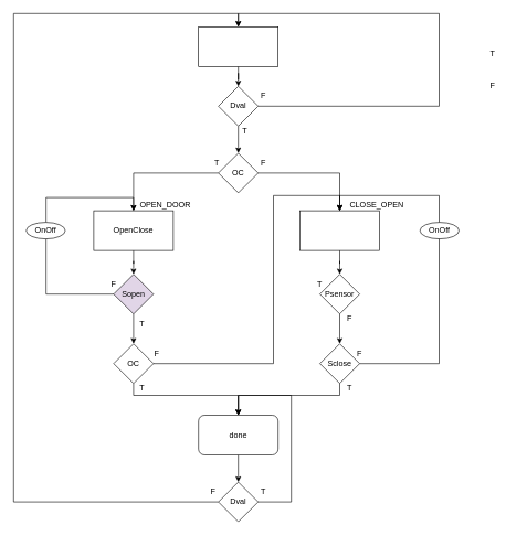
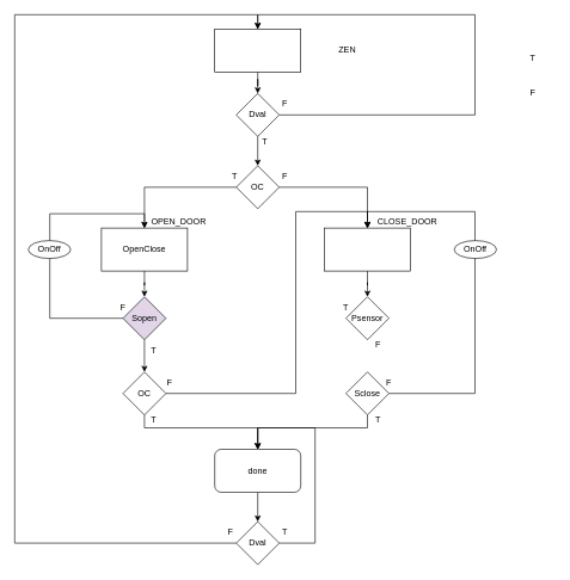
+ <mxCell id="17" value="ZEN" style="text;html=1;strokeColor=none;fillColor=none;align=center;verticalAlign=middle;whiteSpace=wrap;rounded=0;" vertex="1" parent="1"><mxGeometry x="429" y="60" width="110" height="20" as="geometry" /></mxCell>
- <mxCell id="18" value="CLOSE_OPEN" style="text;html=1;strokeColor=none;fillColor=none;align=center;verticalAlign=middle;whiteSpace=wrap;rounded=0;" vertex="1" parent="1"><mxGeometry x="518" y="295" width="100" height="30" as="geometry" /></mxCell>
+ <mxCell id="18" value="CLOSE_DOOR" style="text;html=1;strokeColor=none;fillColor=none;align=center;verticalAlign=middle;whiteSpace=wrap;rounded=0;" vertex="1" parent="1"><mxGeometry x="518" y="295" width="100" height="30" as="geometry" /></mxCell>
- <mxCell id="21" style="edgeStyle=orthogonalEdgeStyle;rounded=0;orthogonalLoop=1;jettySize=auto;html=1;" edge="1" parent="1" source="22" target="33"><mxGeometry relative="1" as="geometry" /></mxCell>
